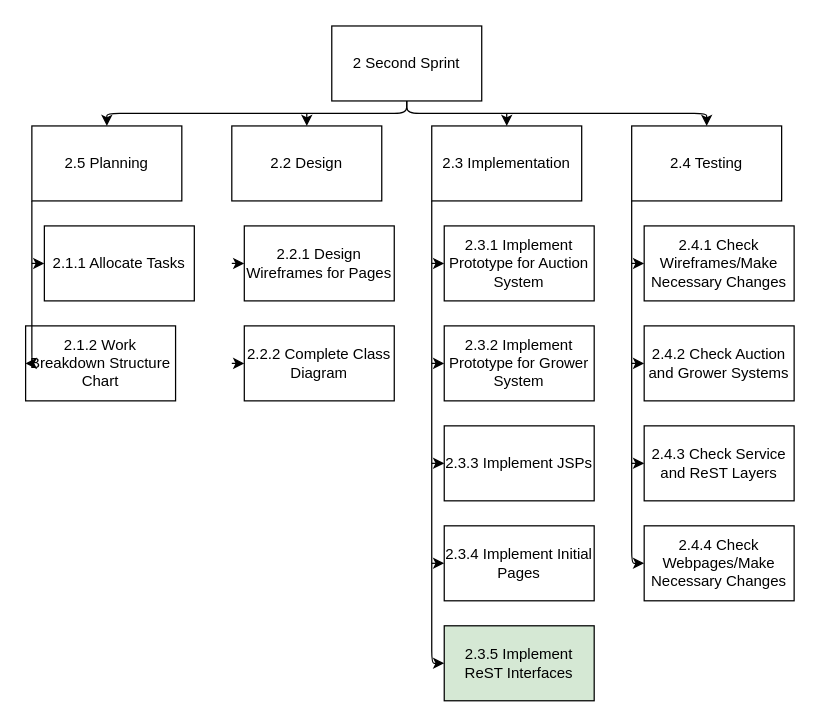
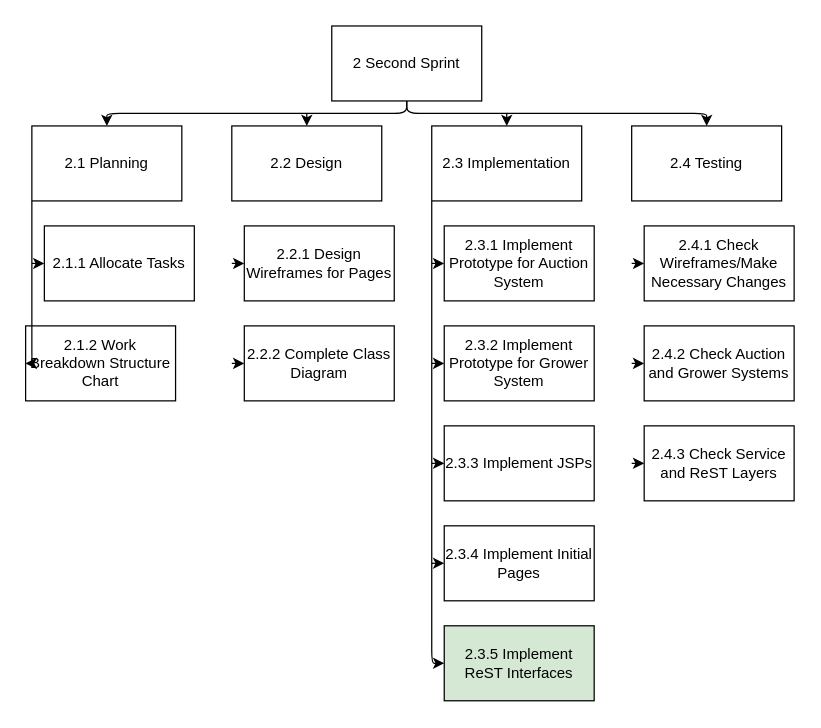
- <mxCell id="4" value="2.5 Planning" style="rounded=0;whiteSpace=wrap;html=1;" vertex="1" parent="1"><mxGeometry x="25" y="100" width="120" height="60" as="geometry" /></mxCell>
+ <mxCell id="4" value="2.1 Planning" style="rounded=0;whiteSpace=wrap;html=1;" vertex="1" parent="1"><mxGeometry x="25" y="100" width="120" height="60" as="geometry" /></mxCell>
- <mxCell id="33" value="" style="endArrow=classic;html=1;entryX=0;entryY=0.5;entryDx=0;entryDy=0;exitX=0;exitY=1;exitDx=0;exitDy=0;" edge="1" parent="1" source="6" target="25"><mxGeometry width="50" height="50" relative="1" as="geometry"><mxPoint x="15" y="630" as="sourcePoint" /><mxPoint x="65" y="580" as="targetPoint" /><Array as="points"><mxPoint x="505" y="450" /></Array></mxGeometry></mxCell>
- <mxCell id="25" value="2.4.4 Check Webpages/Make Necessary Changes" style="rounded=0;whiteSpace=wrap;html=1;" vertex="1" parent="1"><mxGeometry x="515" y="420" width="120" height="60" as="geometry" /></mxCell>
